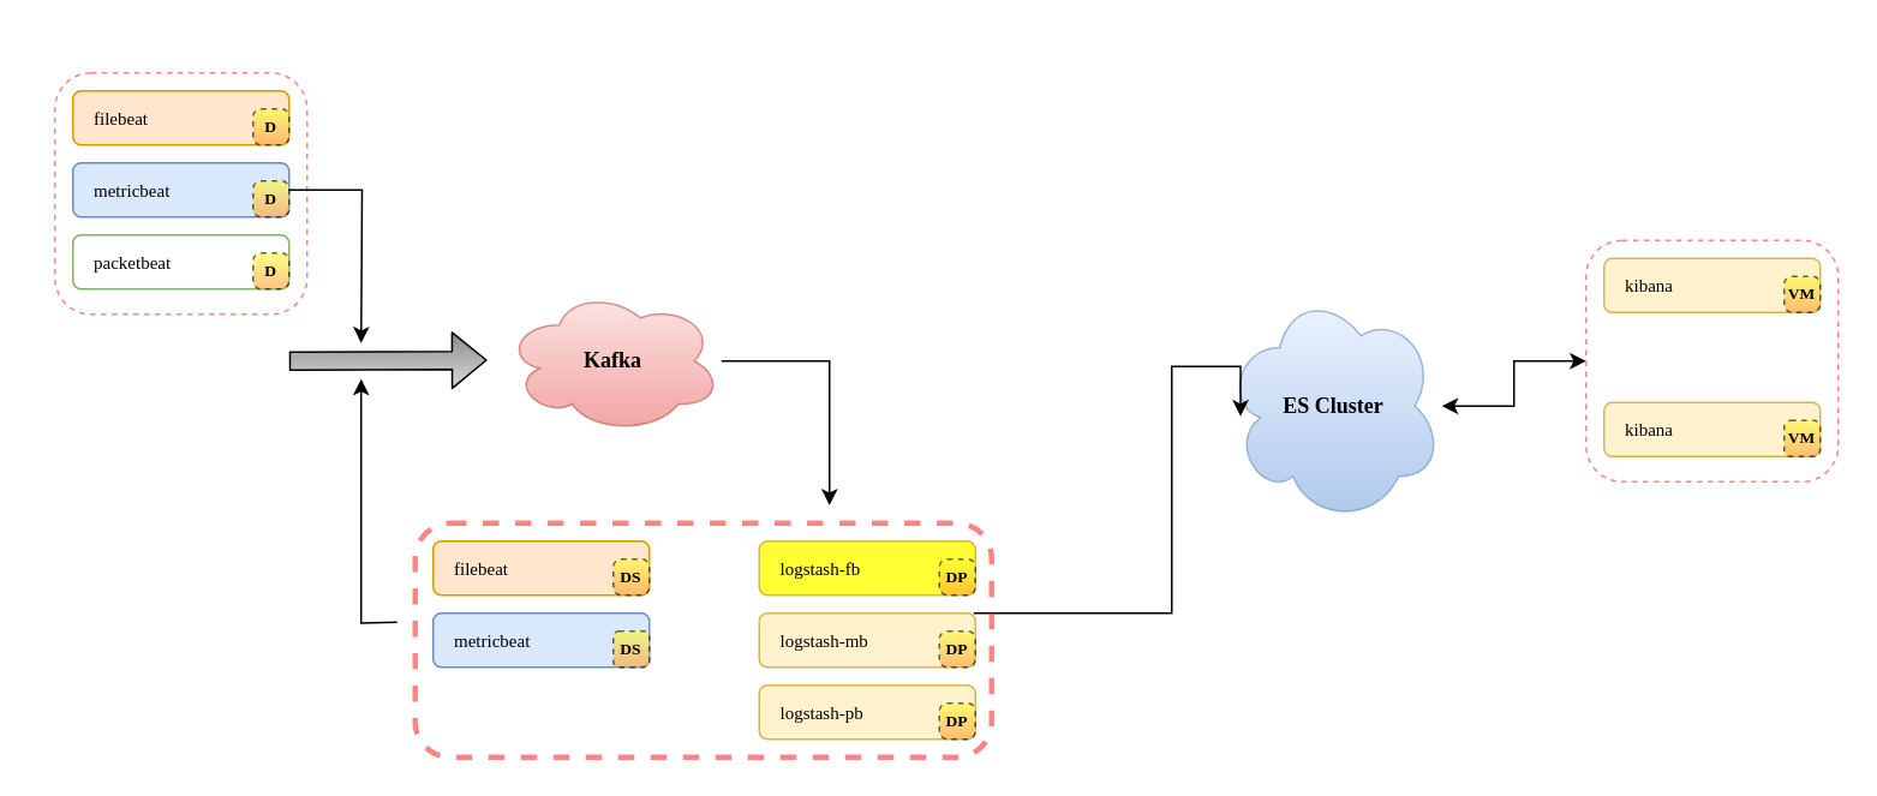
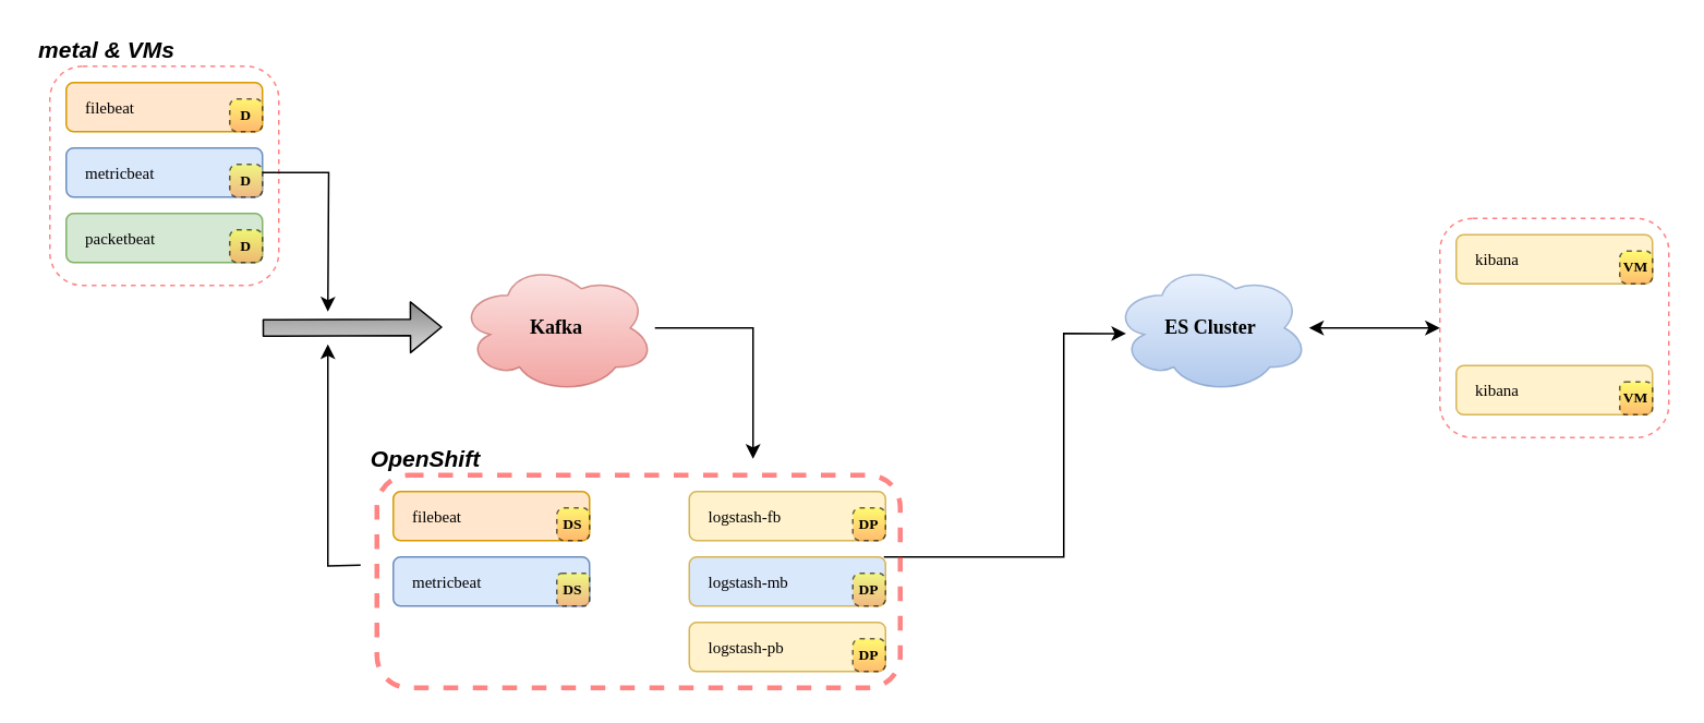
+ <mxCell id="21" value="&lt;b&gt;&lt;i&gt;&lt;font style=&quot;font-size: 14px&quot;&gt;metal &amp;amp; VMs&lt;/font&gt;&lt;/i&gt;&lt;/b&gt;" style="text;html=1;strokeColor=none;fillColor=none;align=center;verticalAlign=middle;whiteSpace=wrap;rounded=0;" parent="1" vertex="1"><mxGeometry x="20" y="20" width="90" height="20" as="geometry" /></mxCell>
- <mxCell id="8" value="packetbeat" style="rounded=1;whiteSpace=wrap;html=1;strokeColor=#82b366;strokeWidth=1;fillColor=#ffffff;fontFamily=Verdana;fontSize=10;align=left;spacingLeft=10;" parent="4" vertex="1"><mxGeometry x="10" y="90" width="120" height="30" as="geometry" /></mxCell>
+ <mxCell id="8" value="packetbeat" style="rounded=1;whiteSpace=wrap;html=1;strokeColor=#82b366;strokeWidth=1;fillColor=#d5e8d4;fontFamily=Verdana;fontSize=10;align=left;spacingLeft=10;" parent="4" vertex="1"><mxGeometry x="10" y="90" width="120" height="30" as="geometry" /></mxCell>
- <mxCell id="13" value="&lt;div style=&quot;text-align: center ; font-size: 12px&quot;&gt;&lt;span style=&quot;font-size: 12px&quot;&gt;ES Cluster&lt;/span&gt;&lt;/div&gt;" style="ellipse;shape=cloud;whiteSpace=wrap;html=1;rounded=0;strokeColor=#6c8ebf;strokeWidth=1;fillColor=#dae8fc;gradientColor=#7ea6e0;fontFamily=Verdana;fontSize=12;opacity=60;align=center;fontStyle=1" parent="1" vertex="1"><mxGeometry x="680" y="160" width="120" height="130" as="geometry" /></mxCell>
+ <mxCell id="13" value="&lt;div style=&quot;text-align: center ; font-size: 12px&quot;&gt;&lt;span style=&quot;font-size: 12px&quot;&gt;ES Cluster&lt;/span&gt;&lt;/div&gt;" style="ellipse;shape=cloud;whiteSpace=wrap;html=1;rounded=0;strokeColor=#6c8ebf;strokeWidth=1;fillColor=#dae8fc;gradientColor=#7ea6e0;fontFamily=Verdana;fontSize=12;opacity=60;align=center;fontStyle=1" parent="1" vertex="1"><mxGeometry x="680" y="160" width="120" height="80" as="geometry" /></mxCell>
+ <mxCell id="39" value="OpenShift" style="text;html=1;strokeColor=none;fillColor=none;align=center;verticalAlign=middle;whiteSpace=wrap;rounded=0;fontStyle=3;fontSize=14;" vertex="1" parent="1"><mxGeometry x="240" y="270" width="40" height="20" as="geometry" /></mxCell>
- <mxCell id="33" value="logstash-fb" style="rounded=1;whiteSpace=wrap;html=1;strokeColor=#d6b656;strokeWidth=1;fillColor=#ffff33;fontFamily=Verdana;fontSize=10;align=left;spacingLeft=10;" vertex="1" parent="26"><mxGeometry x="191" y="10" width="120" height="30" as="geometry" /></mxCell>
+ <mxCell id="33" value="logstash-fb" style="rounded=1;whiteSpace=wrap;html=1;strokeColor=#d6b656;strokeWidth=1;fillColor=#fff2cc;fontFamily=Verdana;fontSize=10;align=left;spacingLeft=10;" vertex="1" parent="26"><mxGeometry x="191" y="10" width="120" height="30" as="geometry" /></mxCell>
- <mxCell id="35" value="logstash-mb" style="rounded=1;whiteSpace=wrap;html=1;strokeColor=#d6b656;strokeWidth=1;fillColor=#fff2cc;fontFamily=Verdana;fontSize=10;align=left;spacingLeft=10;" vertex="1" parent="26"><mxGeometry x="191" y="50" width="120" height="30" as="geometry" /></mxCell>
+ <mxCell id="35" value="logstash-mb" style="rounded=1;whiteSpace=wrap;html=1;strokeColor=#d6b656;strokeWidth=1;fillColor=#dae8fc;fontFamily=Verdana;fontSize=10;align=left;spacingLeft=10;" vertex="1" parent="26"><mxGeometry x="191" y="50" width="120" height="30" as="geometry" /></mxCell>
